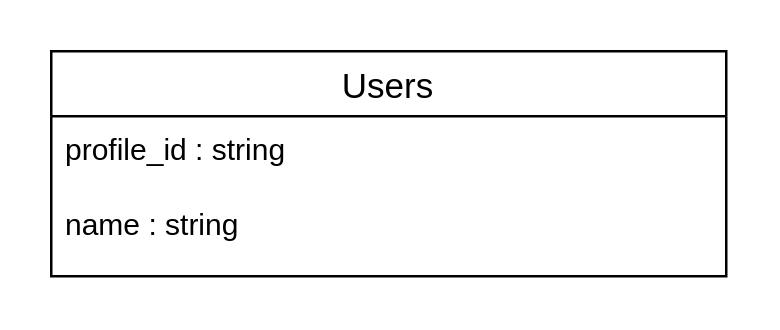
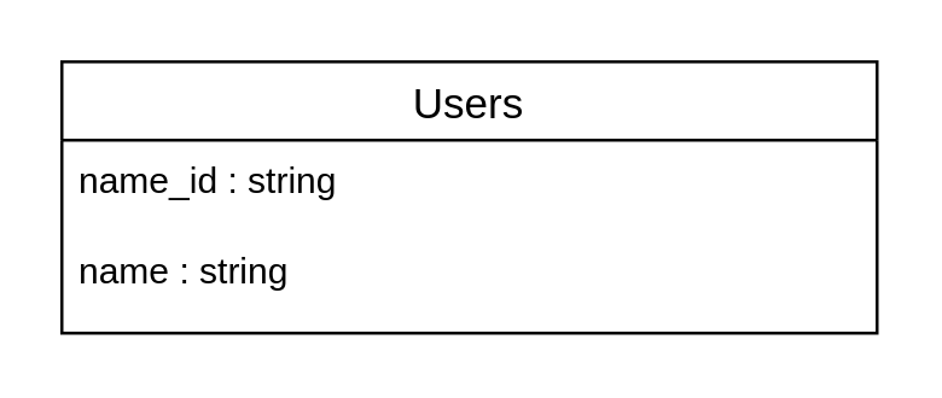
- <mxCell id="3" value="profile_id : string" style="text;strokeColor=none;fillColor=none;spacingLeft=4;spacingRight=4;overflow=hidden;rotatable=0;points=[[0,0.5],[1,0.5]];portConstraint=eastwest;fontSize=12;" parent="2" vertex="1"><mxGeometry y="26" width="270" height="30" as="geometry" /></mxCell>
+ <mxCell id="3" value="name_id : string" style="text;strokeColor=none;fillColor=none;spacingLeft=4;spacingRight=4;overflow=hidden;rotatable=0;points=[[0,0.5],[1,0.5]];portConstraint=eastwest;fontSize=12;" parent="2" vertex="1"><mxGeometry y="26" width="270" height="30" as="geometry" /></mxCell>
